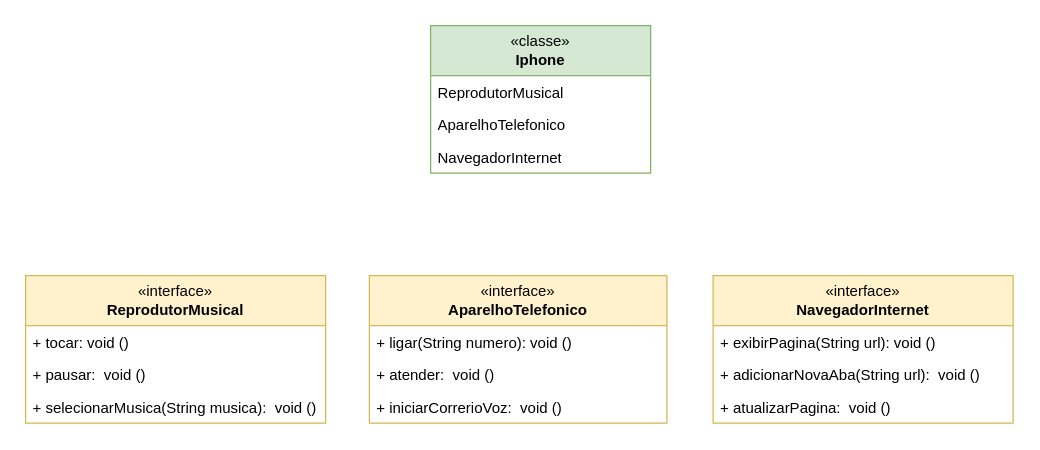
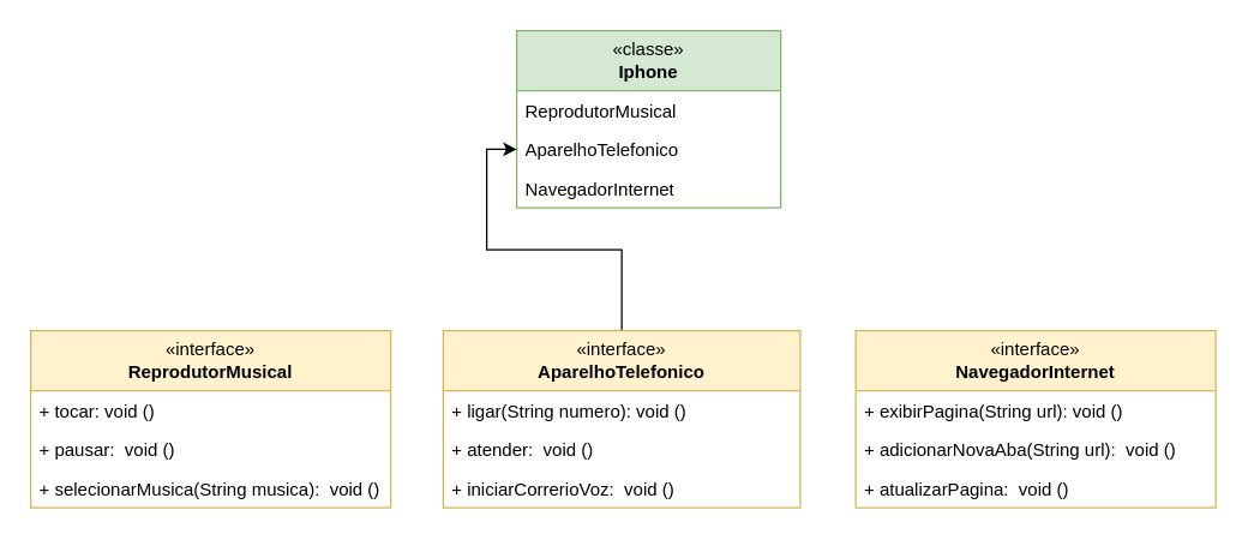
+ <mxCell id="6" style="edgeStyle=orthogonalEdgeStyle;rounded=0;orthogonalLoop=1;jettySize=auto;html=1;entryX=0;entryY=0.5;entryDx=0;entryDy=0;exitX=0.5;exitY=0;exitDx=0;exitDy=0;" edge="1" parent="1" source="11" target="4"><mxGeometry relative="1" as="geometry"><mxPoint x="370" y="180" as="sourcePoint" /></mxGeometry></mxCell>
